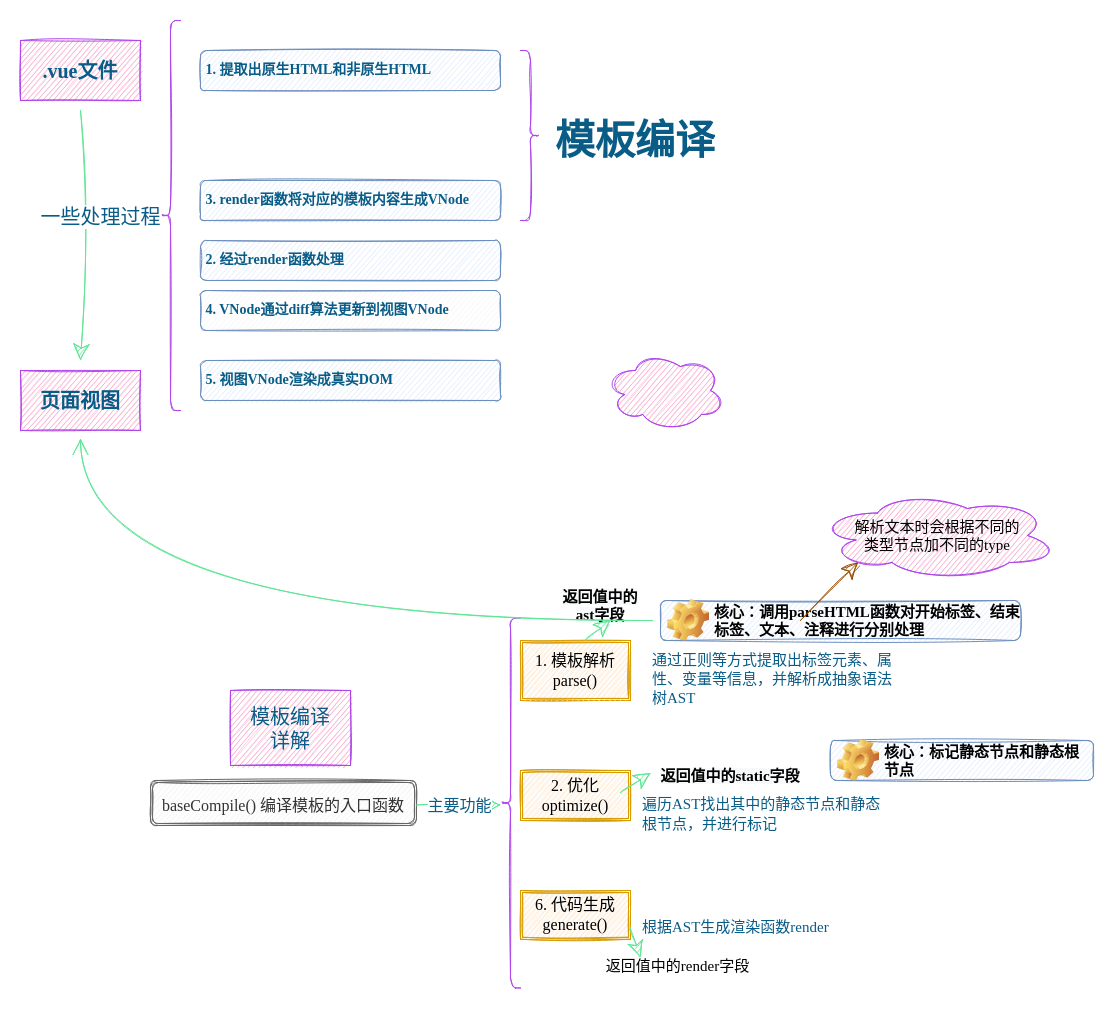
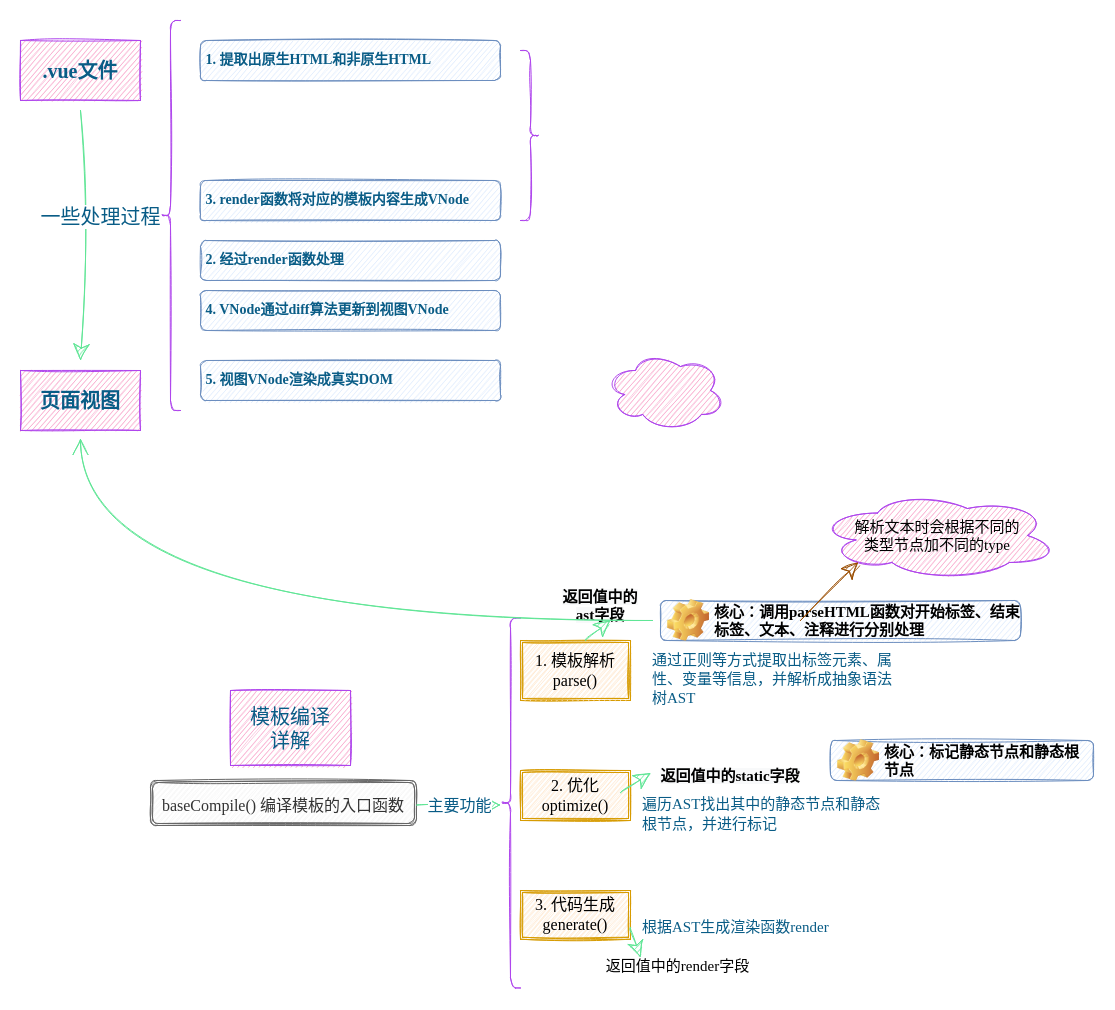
- <mxCell id="7" value="&lt;span style=&quot;color: rgb(9, 92, 134);&quot;&gt;&lt;b&gt;&amp;nbsp;1. 提取出原生HTML和非原生HTML&lt;/b&gt;&lt;/span&gt;" style="rounded=1;whiteSpace=wrap;html=1;sketch=1;hachureGap=4;fontFamily=Architects Daughter;fontSource=https%3A%2F%2Ffonts.googleapis.com%2Fcss%3Ffamily%3DArchitects%2BDaughter;fontSize=14;strokeColor=#6c8ebf;fillColor=#dae8fc;align=left;" vertex="1" parent="1"><mxGeometry x="200" y="50" width="300" height="40" as="geometry" /></mxCell>
+ <mxCell id="7" value="&lt;span style=&quot;color: rgb(9, 92, 134);&quot;&gt;&lt;b&gt;&amp;nbsp;1. 提取出原生HTML和非原生HTML&lt;/b&gt;&lt;/span&gt;" style="rounded=1;whiteSpace=wrap;html=1;sketch=1;hachureGap=4;fontFamily=Architects Daughter;fontSource=https%3A%2F%2Ffonts.googleapis.com%2Fcss%3Ffamily%3DArchitects%2BDaughter;fontSize=14;strokeColor=#6c8ebf;fillColor=#dae8fc;align=left;" vertex="1" parent="1"><mxGeometry x="200" y="40" width="300" height="40" as="geometry" /></mxCell>
- <mxCell id="13" value="&lt;h1&gt;模板编译&lt;/h1&gt;" style="text;html=1;strokeColor=none;fillColor=none;spacing=5;spacingTop=-20;whiteSpace=wrap;overflow=hidden;rounded=0;sketch=1;hachureGap=4;fontFamily=Architects Daughter;fontSource=https%3A%2F%2Ffonts.googleapis.com%2Fcss%3Ffamily%3DArchitects%2BDaughter;fontSize=20;fontColor=#095C86;" vertex="1" parent="1"><mxGeometry x="550" y="100" width="190" height="60" as="geometry" /></mxCell>
- <mxCell id="10" value="&lt;font color=&quot;#095c86&quot;&gt;&lt;b&gt;&amp;nbsp;4. VNode通过diff算法更新到视图VNode&lt;/b&gt;&lt;/font&gt;" style="rounded=1;whiteSpace=wrap;html=1;sketch=1;hachureGap=4;fontFamily=Architects Daughter;fontSource=https%3A%2F%2Ffonts.googleapis.com%2Fcss%3Ffamily%3DArchitects%2BDaughter;fontSize=14;strokeColor=#6c8ebf;fillColor=#f5f5f5;align=left;" vertex="1" parent="1"><mxGeometry x="200" y="290" width="300" height="40" as="geometry" /></mxCell>
+ <mxCell id="10" value="&lt;font color=&quot;#095c86&quot;&gt;&lt;b&gt;&amp;nbsp;4. VNode通过diff算法更新到视图VNode&lt;/b&gt;&lt;/font&gt;" style="rounded=1;whiteSpace=wrap;html=1;sketch=1;hachureGap=4;fontFamily=Architects Daughter;fontSource=https%3A%2F%2Ffonts.googleapis.com%2Fcss%3Ffamily%3DArchitects%2BDaughter;fontSize=14;strokeColor=#6c8ebf;fillColor=#dae8fc;align=left;" vertex="1" parent="1"><mxGeometry x="200" y="290" width="300" height="40" as="geometry" /></mxCell>
- <mxCell id="21" value="6. 代码生成&lt;br&gt;generate()" style="shape=ext;double=1;rounded=0;whiteSpace=wrap;html=1;sketch=1;hachureGap=4;fontFamily=Architects Daughter;fontSource=https%3A%2F%2Ffonts.googleapis.com%2Fcss%3Ffamily%3DArchitects%2BDaughter;fontSize=16;strokeColor=#d79b00;fillColor=#ffe6cc;" vertex="1" parent="1"><mxGeometry x="520" y="890" width="110" height="48.75" as="geometry" /></mxCell>
+ <mxCell id="21" value="3. 代码生成&lt;br&gt;generate()" style="shape=ext;double=1;rounded=0;whiteSpace=wrap;html=1;sketch=1;hachureGap=4;fontFamily=Architects Daughter;fontSource=https%3A%2F%2Ffonts.googleapis.com%2Fcss%3Ffamily%3DArchitects%2BDaughter;fontSize=16;strokeColor=#d79b00;fillColor=#ffe6cc;" vertex="1" parent="1"><mxGeometry x="520" y="890" width="110" height="48.75" as="geometry" /></mxCell>
